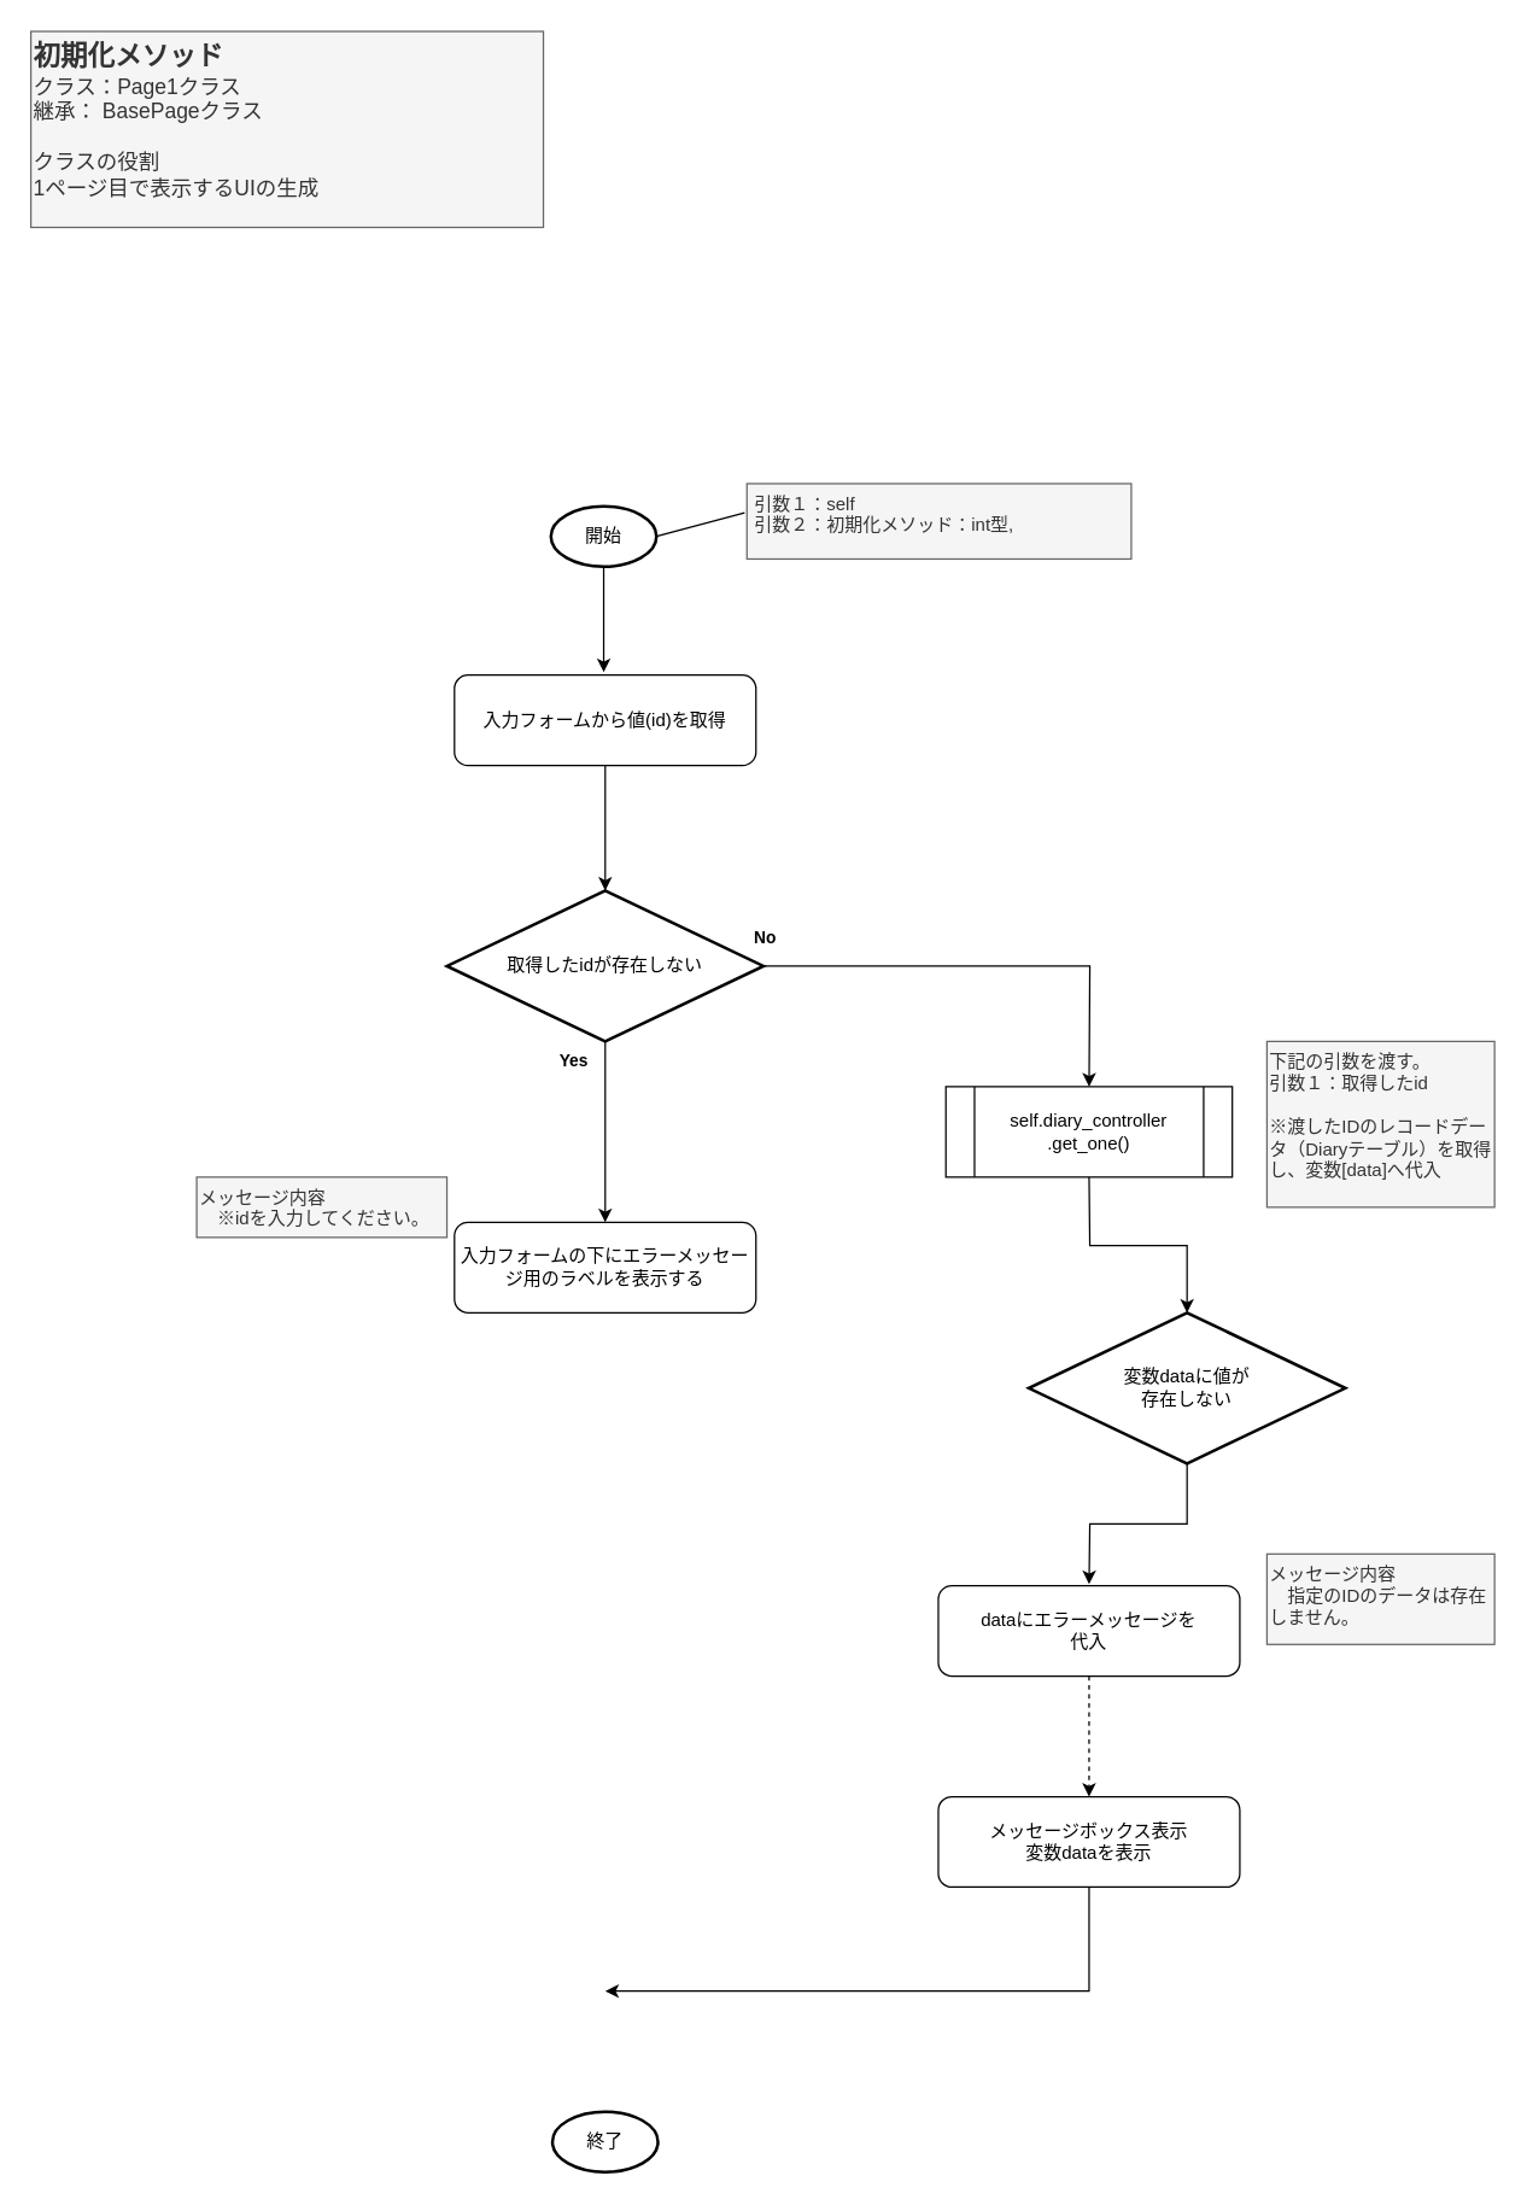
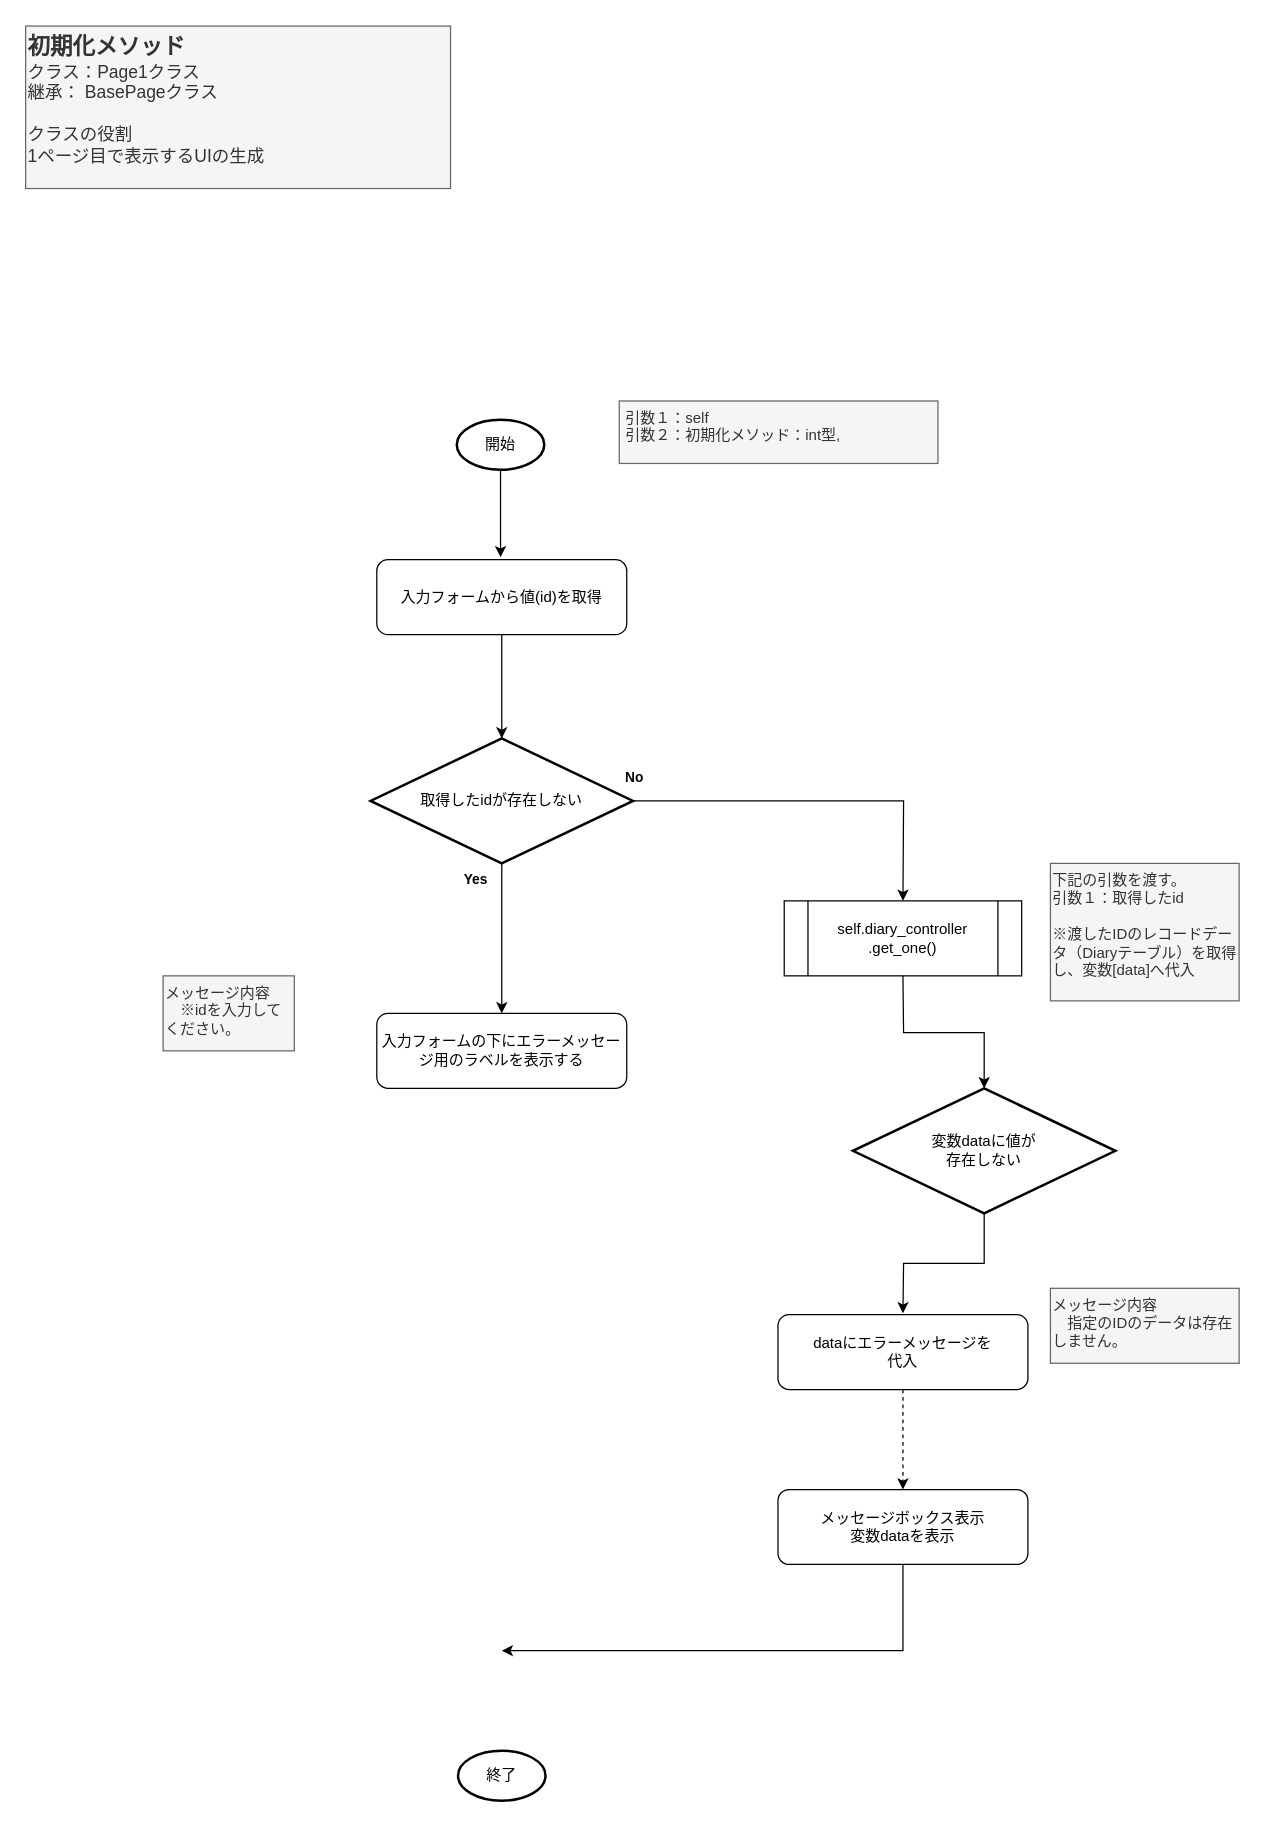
- <mxCell id="5" style="rounded=0;orthogonalLoop=1;jettySize=auto;html=1;entryX=1;entryY=0.5;entryDx=0;entryDy=0;exitX=-0.006;exitY=0.387;exitDx=0;exitDy=0;exitPerimeter=0;endArrow=none;endFill=0;entryPerimeter=0;" parent="1" source="6" target="3" edge="1"><mxGeometry relative="1" as="geometry"><mxPoint x="435" y="315" as="targetPoint" /></mxGeometry></mxCell>
- <mxCell id="14" value="メッセージ内容&lt;div&gt;&lt;span style=&quot;background-color: initial;&quot;&gt;　※idを入力してください。&lt;/span&gt;&lt;/div&gt;" style="text;html=1;align=left;verticalAlign=top;whiteSpace=wrap;rounded=0;fillColor=#f5f5f5;fontColor=#333333;strokeColor=#666666;" parent="1" vertex="1"><mxGeometry x="130" y="780" width="166" height="40" as="geometry" /></mxCell>
+ <mxCell id="14" value="メッセージ内容&lt;div&gt;&lt;span style=&quot;background-color: initial;&quot;&gt;　※idを入力してください。&lt;/span&gt;&lt;/div&gt;" style="text;html=1;align=left;verticalAlign=top;whiteSpace=wrap;rounded=0;fillColor=#f5f5f5;fontColor=#333333;strokeColor=#666666;" parent="1" vertex="1"><mxGeometry x="130" y="780" width="105" height="60" as="geometry" /></mxCell>
